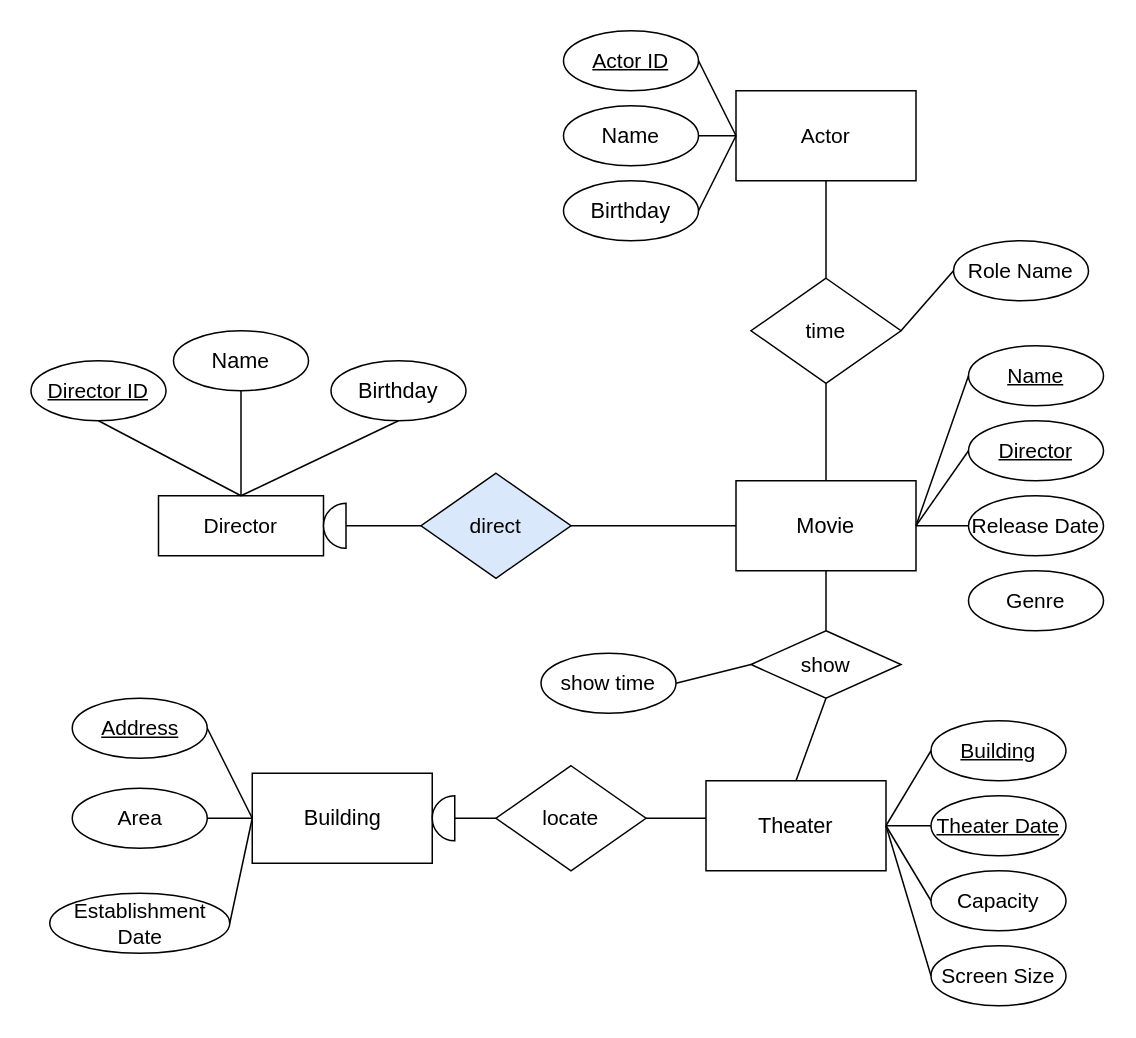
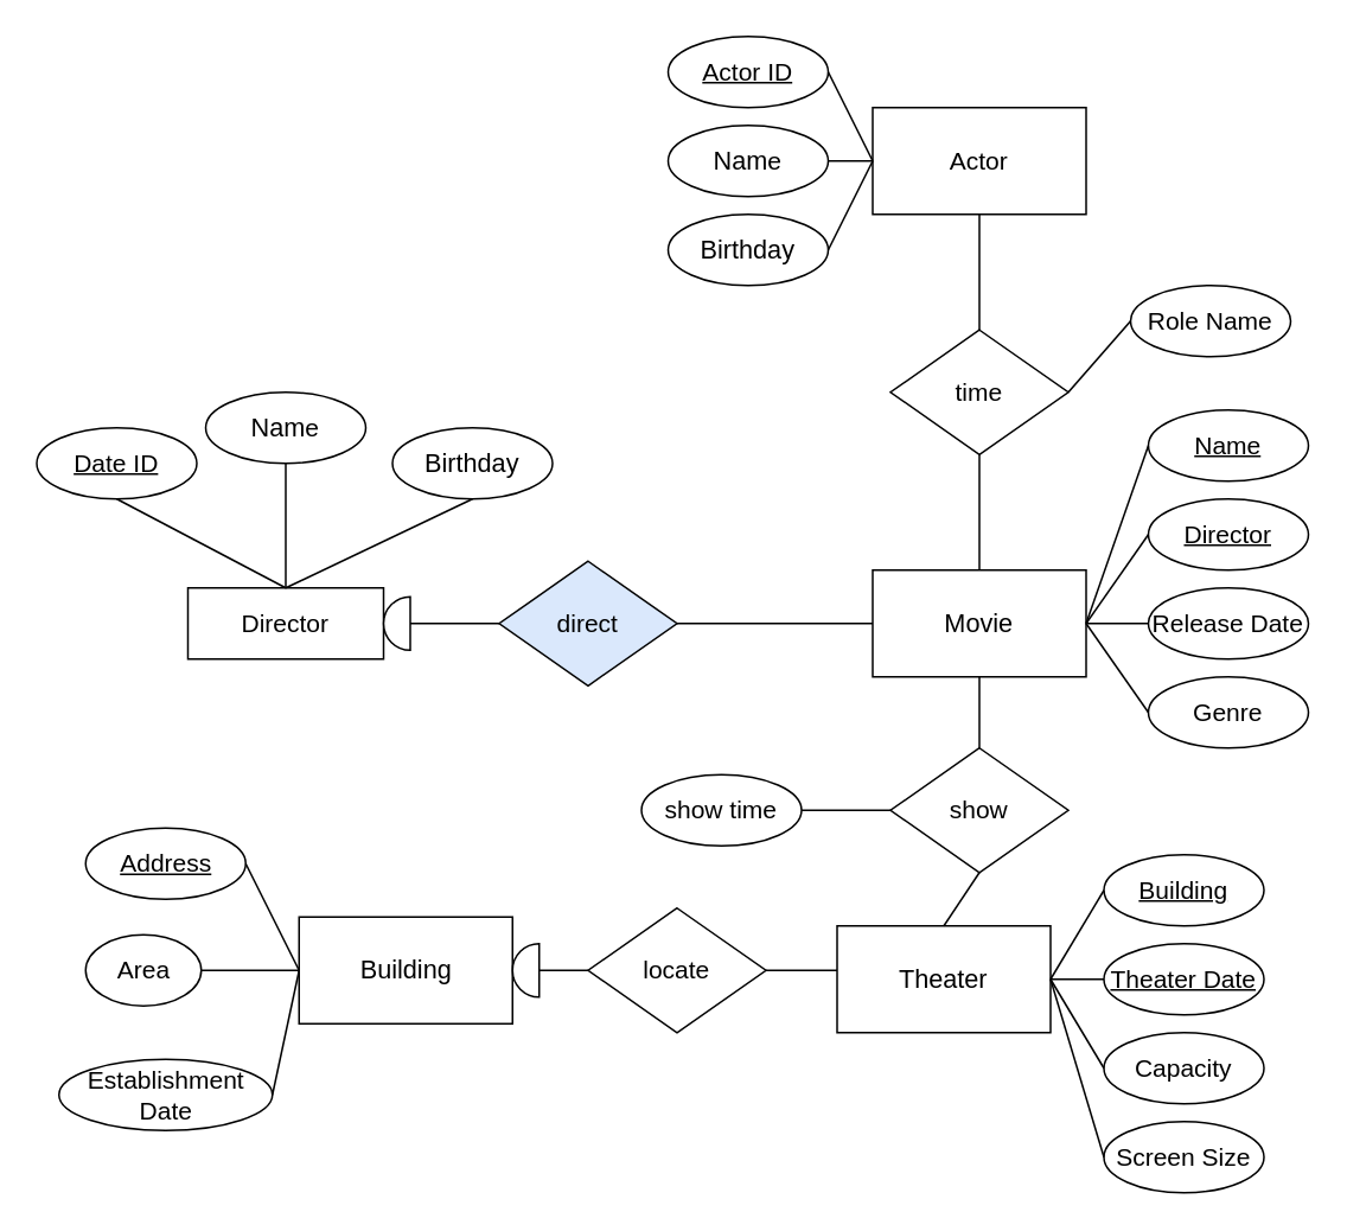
- <mxCell id="9" value="&lt;u&gt;Director ID&lt;/u&gt;" style="ellipse;whiteSpace=wrap;html=1;fontSize=14;" vertex="1" parent="1"><mxGeometry x="20" y="240" width="90" height="40" as="geometry" /></mxCell>
+ <mxCell id="9" value="&lt;u&gt;Date ID&lt;/u&gt;" style="ellipse;whiteSpace=wrap;html=1;fontSize=14;" vertex="1" parent="1"><mxGeometry x="20" y="240" width="90" height="40" as="geometry" /></mxCell>
+ <mxCell id="30" value="" style="endArrow=none;html=1;rounded=0;fontSize=14;entryX=0;entryY=0.5;entryDx=0;entryDy=0;exitX=1;exitY=0.5;exitDx=0;exitDy=0;" edge="1" parent="1" source="3" target="16"><mxGeometry width="50" height="50" relative="1" as="geometry"><mxPoint x="575" y="360" as="sourcePoint" /><mxPoint x="610" y="360" as="targetPoint" /></mxGeometry></mxCell>
- <mxCell id="55" value="show" style="rhombus;whiteSpace=wrap;html=1;fontSize=14;" vertex="1" parent="1"><mxGeometry x="500" y="420" width="100" height="45" as="geometry" /></mxCell>
+ <mxCell id="55" value="show" style="rhombus;whiteSpace=wrap;html=1;fontSize=14;" vertex="1" parent="1"><mxGeometry x="500" y="420" width="100" height="70" as="geometry" /></mxCell>
- <mxCell id="18" value="Area" style="ellipse;whiteSpace=wrap;html=1;fontSize=14;" vertex="1" parent="1"><mxGeometry x="47.5" y="525" width="90" height="40" as="geometry" /></mxCell>
+ <mxCell id="18" value="Area" style="ellipse;whiteSpace=wrap;html=1;fontSize=14;" vertex="1" parent="1"><mxGeometry x="47.5" y="525" width="65" height="40" as="geometry" /></mxCell>
